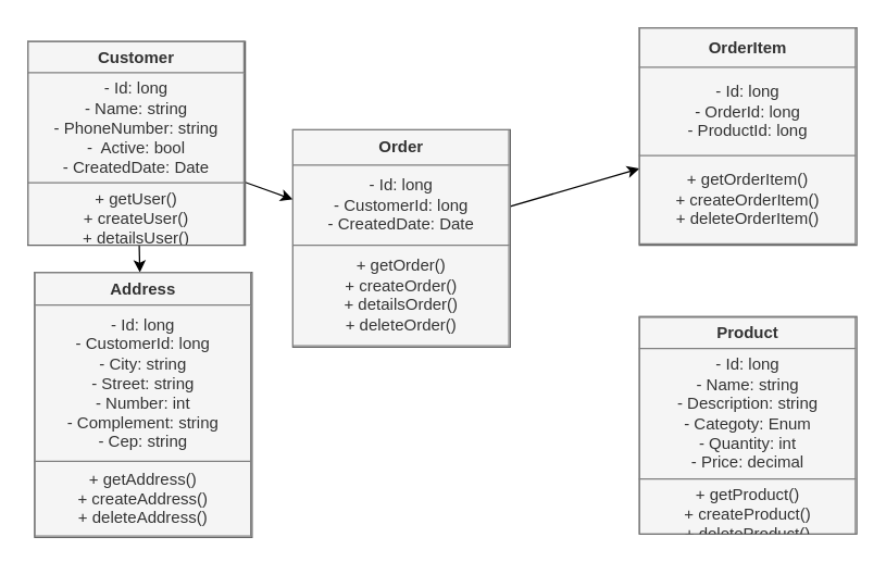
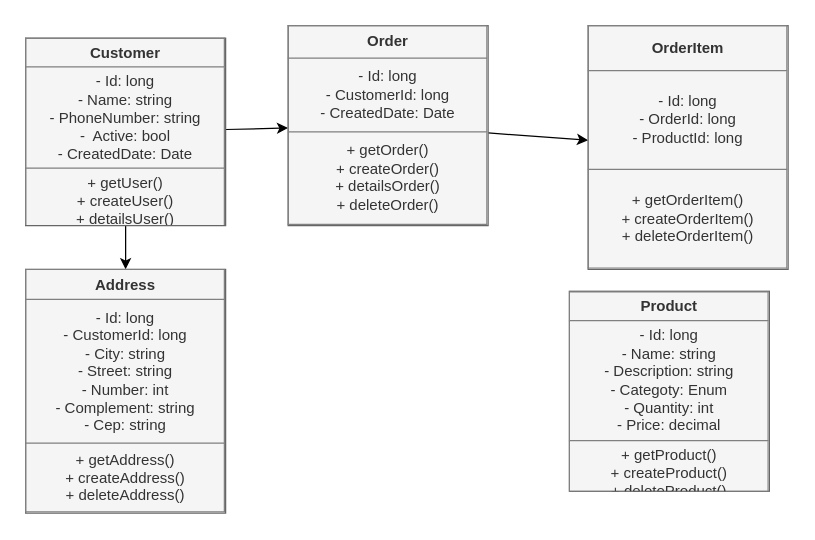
- <mxCell id="8" value="&lt;table border=&quot;1&quot; width=&quot;100%&quot; height=&quot;100%&quot; cellpadding=&quot;4&quot; style=&quot;width:100%;height:100%;border-collapse:collapse;&quot;&gt;&lt;tbody&gt;&lt;tr&gt;&lt;th align=&quot;center&quot;&gt;&lt;b&gt;OrderItem&lt;/b&gt;&lt;/th&gt;&lt;/tr&gt;&lt;tr&gt;&lt;td align=&quot;center&quot;&gt;- Id: long&lt;br&gt;- OrderId: long&lt;br&gt;- ProductId: long&lt;br&gt;&lt;/td&gt;&lt;/tr&gt;&lt;tr&gt;&lt;td align=&quot;center&quot;&gt;+ getOrderItem()&lt;br&gt;+ createOrderItem()&lt;br&gt;+ deleteOrderItem()&lt;/td&gt;&lt;/tr&gt;&lt;/tbody&gt;&lt;/table&gt;" style="text;html=1;whiteSpace=wrap;strokeColor=#666666;fillColor=#f5f5f5;overflow=fill;fontColor=#333333;" parent="1" vertex="1"><mxGeometry x="470" y="20" width="160" height="160" as="geometry" /></mxCell>
+ <mxCell id="8" value="&lt;table border=&quot;1&quot; width=&quot;100%&quot; height=&quot;100%&quot; cellpadding=&quot;4&quot; style=&quot;width:100%;height:100%;border-collapse:collapse;&quot;&gt;&lt;tbody&gt;&lt;tr&gt;&lt;th align=&quot;center&quot;&gt;&lt;b&gt;OrderItem&lt;/b&gt;&lt;/th&gt;&lt;/tr&gt;&lt;tr&gt;&lt;td align=&quot;center&quot;&gt;- Id: long&lt;br&gt;- OrderId: long&lt;br&gt;- ProductId: long&lt;br&gt;&lt;/td&gt;&lt;/tr&gt;&lt;tr&gt;&lt;td align=&quot;center&quot;&gt;+ getOrderItem()&lt;br&gt;+ createOrderItem()&lt;br&gt;+ deleteOrderItem()&lt;/td&gt;&lt;/tr&gt;&lt;/tbody&gt;&lt;/table&gt;" style="text;html=1;whiteSpace=wrap;strokeColor=#666666;fillColor=#f5f5f5;overflow=fill;fontColor=#333333;" parent="1" vertex="1"><mxGeometry x="470" y="20" width="160" height="195" as="geometry" /></mxCell>
- <mxCell id="6" value="&lt;table border=&quot;1&quot; width=&quot;100%&quot; height=&quot;100%&quot; cellpadding=&quot;4&quot; style=&quot;width:100%;height:100%;border-collapse:collapse;&quot;&gt;&lt;tbody&gt;&lt;tr&gt;&lt;th align=&quot;center&quot;&gt;&lt;b&gt;Order&lt;/b&gt;&lt;/th&gt;&lt;/tr&gt;&lt;tr&gt;&lt;td align=&quot;center&quot;&gt;- Id: long&lt;br&gt;- CustomerId: long&lt;br&gt;- CreatedDate: Date&lt;/td&gt;&lt;/tr&gt;&lt;tr&gt;&lt;td align=&quot;center&quot;&gt;+ getOrder()&lt;br&gt;+ createOrder()&lt;br&gt;+ detailsOrder()&lt;br&gt;+ deleteOrder()&lt;/td&gt;&lt;/tr&gt;&lt;/tbody&gt;&lt;/table&gt;" style="text;html=1;whiteSpace=wrap;strokeColor=#666666;fillColor=#f5f5f5;overflow=fill;fontColor=#333333;" parent="1" vertex="1"><mxGeometry x="215" y="95" width="160" height="160" as="geometry" /></mxCell>
+ <mxCell id="6" value="&lt;table border=&quot;1&quot; width=&quot;100%&quot; height=&quot;100%&quot; cellpadding=&quot;4&quot; style=&quot;width:100%;height:100%;border-collapse:collapse;&quot;&gt;&lt;tbody&gt;&lt;tr&gt;&lt;th align=&quot;center&quot;&gt;&lt;b&gt;Order&lt;/b&gt;&lt;/th&gt;&lt;/tr&gt;&lt;tr&gt;&lt;td align=&quot;center&quot;&gt;- Id: long&lt;br&gt;- CustomerId: long&lt;br&gt;- CreatedDate: Date&lt;/td&gt;&lt;/tr&gt;&lt;tr&gt;&lt;td align=&quot;center&quot;&gt;+ getOrder()&lt;br&gt;+ createOrder()&lt;br&gt;+ detailsOrder()&lt;br&gt;+ deleteOrder()&lt;/td&gt;&lt;/tr&gt;&lt;/tbody&gt;&lt;/table&gt;" style="text;html=1;whiteSpace=wrap;strokeColor=#666666;fillColor=#f5f5f5;overflow=fill;fontColor=#333333;" parent="1" vertex="1"><mxGeometry x="230" y="20" width="160" height="160" as="geometry" /></mxCell>
- <mxCell id="9" value="&lt;table border=&quot;1&quot; width=&quot;100%&quot; height=&quot;100%&quot; cellpadding=&quot;4&quot; style=&quot;width:100%;height:100%;border-collapse:collapse;&quot;&gt;&lt;tbody&gt;&lt;tr&gt;&lt;th align=&quot;center&quot;&gt;&lt;b&gt;Address&lt;br&gt;&lt;/b&gt;&lt;/th&gt;&lt;/tr&gt;&lt;tr&gt;&lt;td align=&quot;center&quot;&gt;- Id: long&lt;br&gt;- CustomerId: long&lt;br&gt;- City: string&lt;br&gt;- Street: string&lt;br&gt;- Number: int&lt;br&gt;- Complement: string&lt;br&gt;- Cep: string&lt;br&gt;&lt;/td&gt;&lt;/tr&gt;&lt;tr&gt;&lt;td align=&quot;center&quot;&gt;+ getAddress()&lt;br&gt;+ createAddress()&lt;br&gt;+ deleteAddress()&lt;/td&gt;&lt;/tr&gt;&lt;/tbody&gt;&lt;/table&gt;" style="text;html=1;whiteSpace=wrap;strokeColor=#666666;fillColor=#f5f5f5;overflow=fill;fontColor=#333333;" parent="1" vertex="1"><mxGeometry x="25" y="200" width="160" height="195" as="geometry" /></mxCell>
+ <mxCell id="9" value="&lt;table border=&quot;1&quot; width=&quot;100%&quot; height=&quot;100%&quot; cellpadding=&quot;4&quot; style=&quot;width:100%;height:100%;border-collapse:collapse;&quot;&gt;&lt;tbody&gt;&lt;tr&gt;&lt;th align=&quot;center&quot;&gt;&lt;b&gt;Address&lt;br&gt;&lt;/b&gt;&lt;/th&gt;&lt;/tr&gt;&lt;tr&gt;&lt;td align=&quot;center&quot;&gt;- Id: long&lt;br&gt;- CustomerId: long&lt;br&gt;- City: string&lt;br&gt;- Street: string&lt;br&gt;- Number: int&lt;br&gt;- Complement: string&lt;br&gt;- Cep: string&lt;br&gt;&lt;/td&gt;&lt;/tr&gt;&lt;tr&gt;&lt;td align=&quot;center&quot;&gt;+ getAddress()&lt;br&gt;+ createAddress()&lt;br&gt;+ deleteAddress()&lt;/td&gt;&lt;/tr&gt;&lt;/tbody&gt;&lt;/table&gt;" style="text;html=1;whiteSpace=wrap;strokeColor=#666666;fillColor=#f5f5f5;overflow=fill;fontColor=#333333;" parent="1" vertex="1"><mxGeometry x="20" y="215" width="160" height="195" as="geometry" /></mxCell>
- <mxCell id="7" value="&lt;table border=&quot;1&quot; width=&quot;100%&quot; height=&quot;100%&quot; cellpadding=&quot;4&quot; style=&quot;width:100%;height:100%;border-collapse:collapse;&quot;&gt;&lt;tbody&gt;&lt;tr&gt;&lt;th align=&quot;center&quot;&gt;&lt;b&gt;Product&lt;/b&gt;&lt;/th&gt;&lt;/tr&gt;&lt;tr&gt;&lt;td align=&quot;center&quot;&gt;- Id: long&lt;br&gt;- Name: string&lt;br&gt;- Description: string&lt;br&gt;- Categoty: Enum&lt;br&gt;- Quantity: int&lt;br&gt;- Price: decimal&lt;/td&gt;&lt;/tr&gt;&lt;tr&gt;&lt;td align=&quot;center&quot;&gt;+ getProduct()&lt;br&gt;+ createProduct()&lt;br&gt;+ deleteProduct()&lt;/td&gt;&lt;/tr&gt;&lt;/tbody&gt;&lt;/table&gt;" style="text;html=1;whiteSpace=wrap;strokeColor=#666666;fillColor=#f5f5f5;overflow=fill;fontColor=#333333;" parent="1" vertex="1"><mxGeometry x="470" y="232.5" width="160" height="160" as="geometry" /></mxCell>
+ <mxCell id="7" value="&lt;table border=&quot;1&quot; width=&quot;100%&quot; height=&quot;100%&quot; cellpadding=&quot;4&quot; style=&quot;width:100%;height:100%;border-collapse:collapse;&quot;&gt;&lt;tbody&gt;&lt;tr&gt;&lt;th align=&quot;center&quot;&gt;&lt;b&gt;Product&lt;/b&gt;&lt;/th&gt;&lt;/tr&gt;&lt;tr&gt;&lt;td align=&quot;center&quot;&gt;- Id: long&lt;br&gt;- Name: string&lt;br&gt;- Description: string&lt;br&gt;- Categoty: Enum&lt;br&gt;- Quantity: int&lt;br&gt;- Price: decimal&lt;/td&gt;&lt;/tr&gt;&lt;tr&gt;&lt;td align=&quot;center&quot;&gt;+ getProduct()&lt;br&gt;+ createProduct()&lt;br&gt;+ deleteProduct()&lt;/td&gt;&lt;/tr&gt;&lt;/tbody&gt;&lt;/table&gt;" style="text;html=1;whiteSpace=wrap;strokeColor=#666666;fillColor=#f5f5f5;overflow=fill;fontColor=#333333;" parent="1" vertex="1"><mxGeometry x="455" y="232.5" width="160" height="160" as="geometry" /></mxCell>
